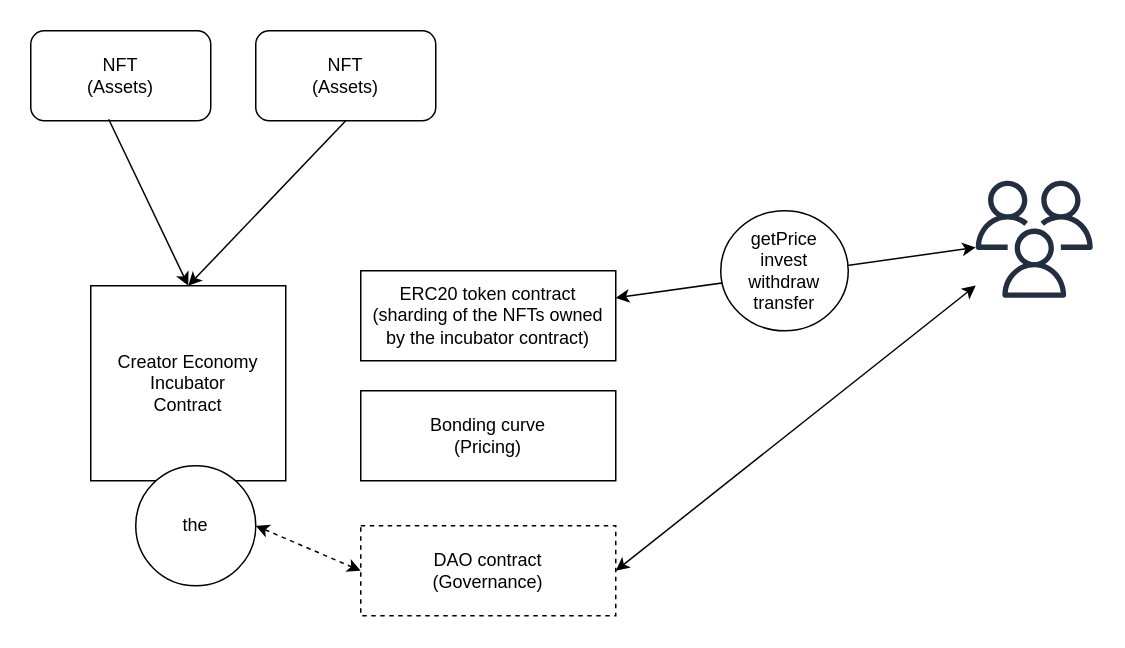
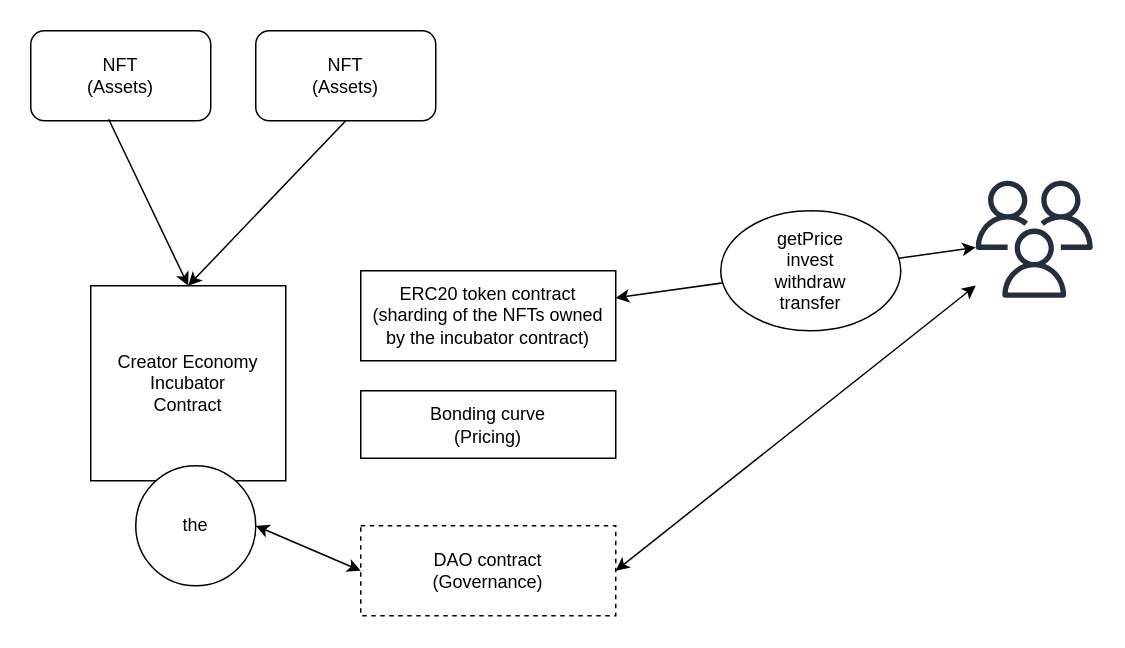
- <mxCell id="12" value="getPrice&lt;br&gt;invest&lt;br&gt;withdraw&lt;br&gt;transfer" style="ellipse;whiteSpace=wrap;html=1;" vertex="1" parent="1"><mxGeometry x="480" y="140" width="85" height="80" as="geometry" /></mxCell>
+ <mxCell id="12" value="getPrice&lt;br&gt;invest&lt;br&gt;withdraw&lt;br&gt;transfer" style="ellipse;whiteSpace=wrap;html=1;" vertex="1" parent="1"><mxGeometry x="480" y="140" width="120" height="80" as="geometry" /></mxCell>
- <mxCell id="8" value="Bonding curve&lt;br&gt;(Pricing)" style="rounded=0;whiteSpace=wrap;html=1;" vertex="1" parent="1"><mxGeometry x="240" y="260" width="170" height="60" as="geometry" /></mxCell>
+ <mxCell id="8" value="Bonding curve&lt;br&gt;(Pricing)" style="rounded=0;whiteSpace=wrap;html=1;" vertex="1" parent="1"><mxGeometry x="240" y="260" width="170" height="45" as="geometry" /></mxCell>
- <mxCell id="15" value="" style="endArrow=classic;startArrow=classic;html=1;entryX=1;entryY=0.5;entryDx=0;entryDy=0;exitX=0;exitY=0.5;exitDx=0;exitDy=0;dashed=1;" edge="1" parent="1" source="9" target="13"><mxGeometry width="50" height="50" relative="1" as="geometry"><mxPoint x="490" y="320" as="sourcePoint" /><mxPoint x="540" y="270" as="targetPoint" /></mxGeometry></mxCell>
+ <mxCell id="15" value="" style="endArrow=classic;startArrow=classic;html=1;entryX=1;entryY=0.5;entryDx=0;entryDy=0;exitX=0;exitY=0.5;exitDx=0;exitDy=0;" edge="1" parent="1" source="9" target="13"><mxGeometry width="50" height="50" relative="1" as="geometry"><mxPoint x="490" y="320" as="sourcePoint" /><mxPoint x="540" y="270" as="targetPoint" /></mxGeometry></mxCell>
